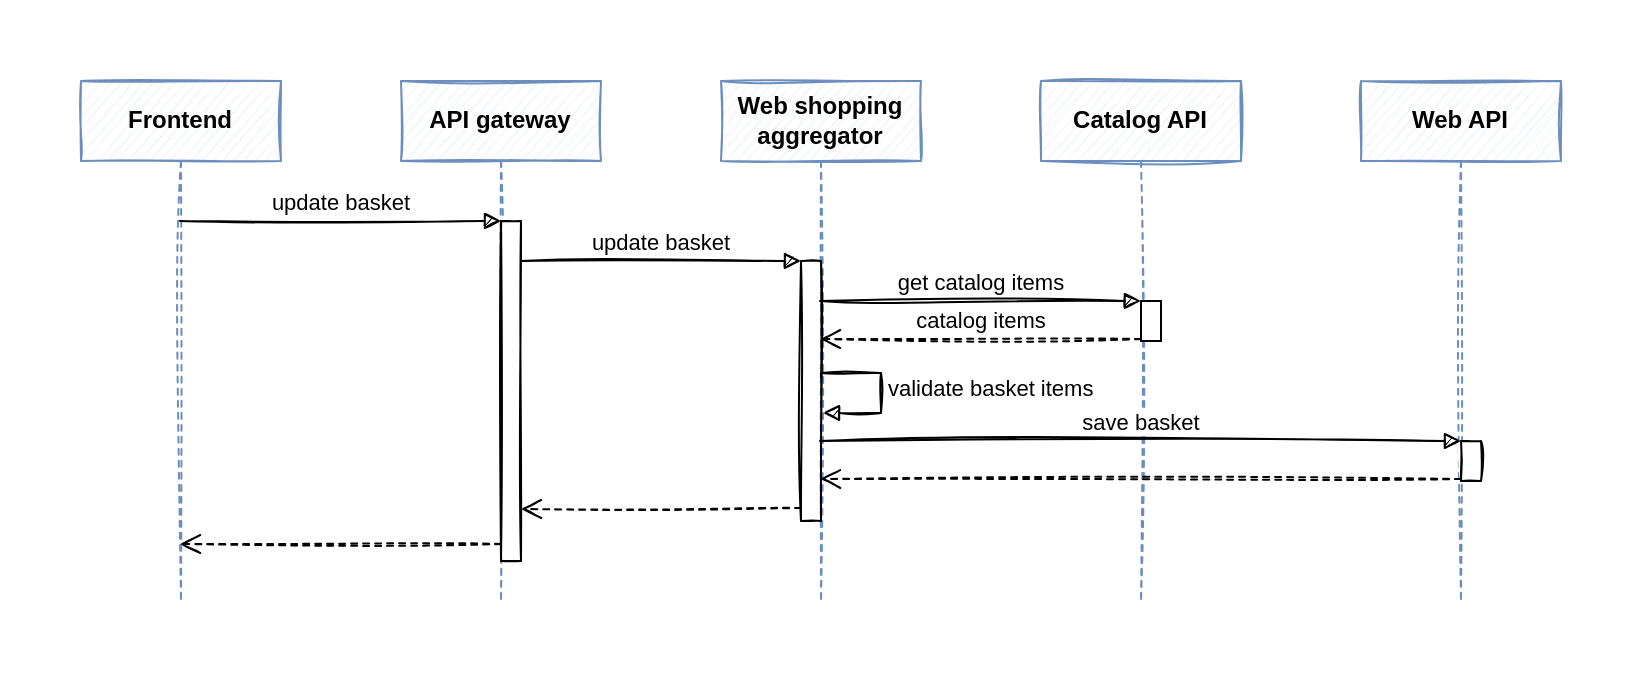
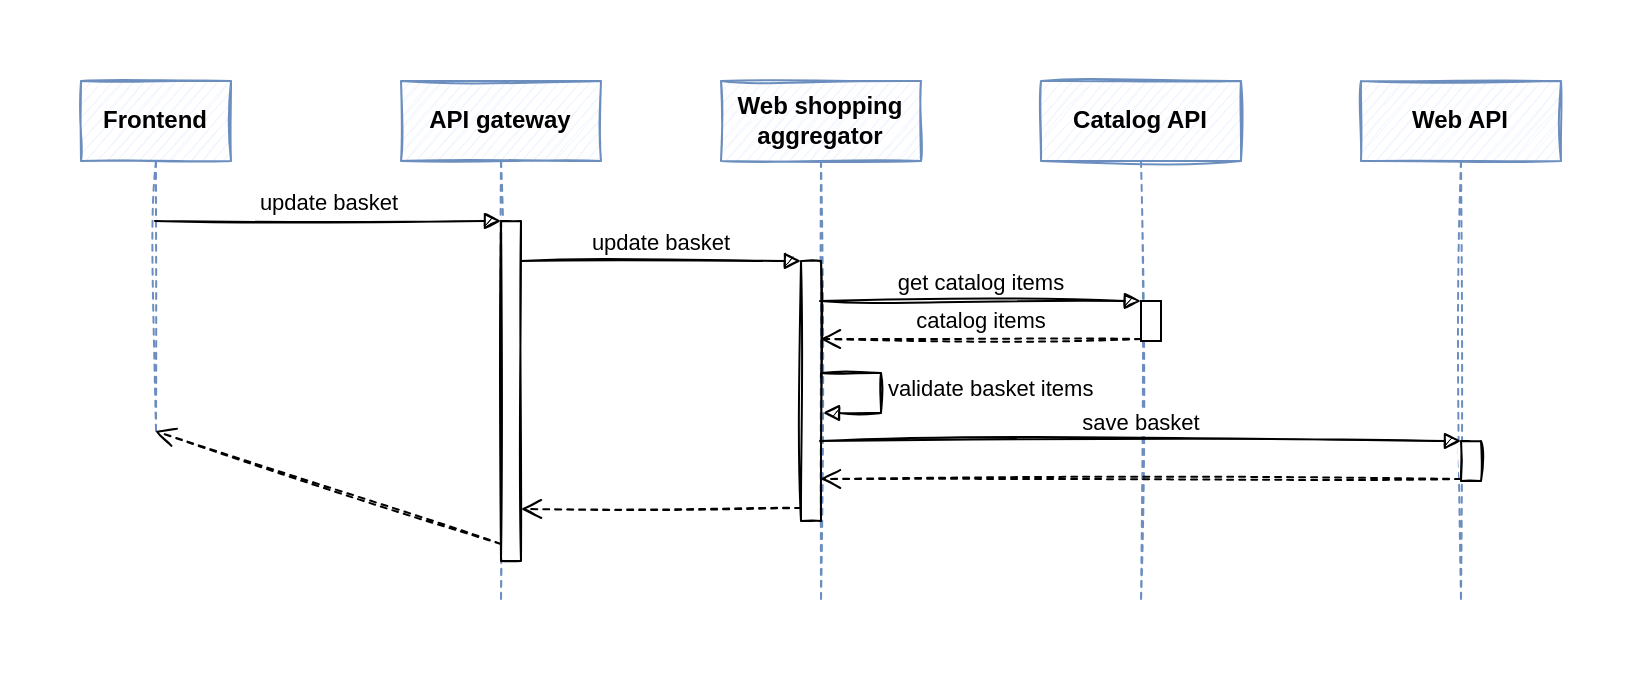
- <mxCell id="5" value="Frontend" style="shape=umlLifeline;perimeter=lifelinePerimeter;whiteSpace=wrap;html=1;container=1;collapsible=0;recursiveResize=0;outlineConnect=0;sketch=1;fillColor=#dae8fc;strokeColor=#6c8ebf;fontStyle=1;labelBackgroundColor=none;fillColor=#F0F4FF;" parent="1" vertex="1"><mxGeometry x="40" y="40" width="100" height="260" as="geometry" /></mxCell>
+ <mxCell id="5" value="Frontend" style="shape=umlLifeline;perimeter=lifelinePerimeter;whiteSpace=wrap;html=1;container=1;collapsible=0;recursiveResize=0;outlineConnect=0;sketch=1;fillColor=#dae8fc;strokeColor=#6c8ebf;fontStyle=1;labelBackgroundColor=none;fillColor=#F0F4FF;" parent="1" vertex="1"><mxGeometry x="40" y="40" width="75" height="175" as="geometry" /></mxCell>
